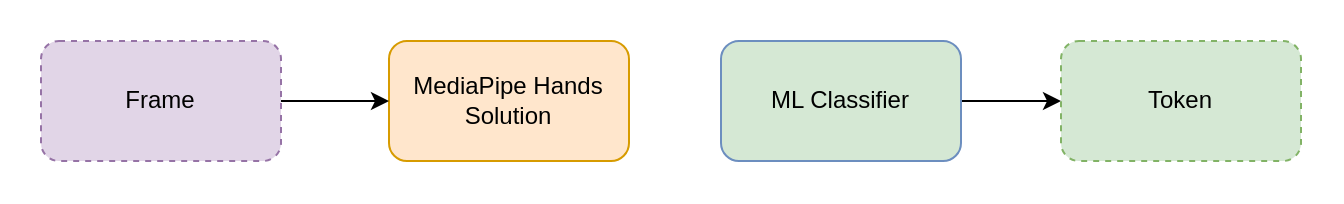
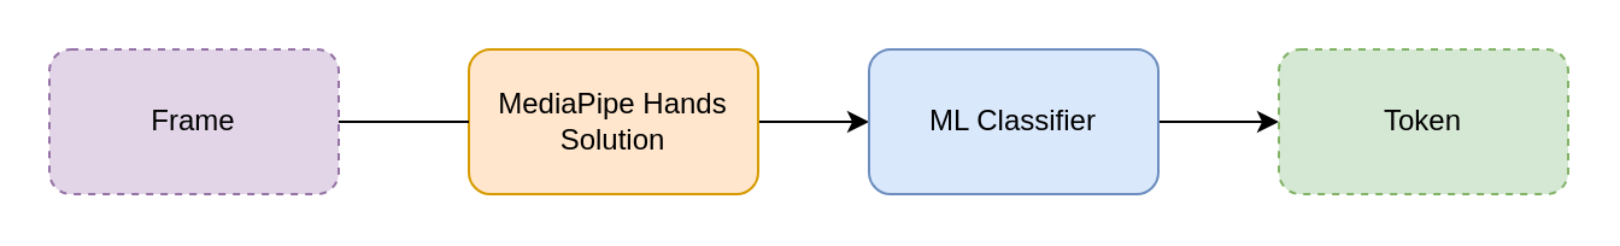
- <mxCell id="4" style="edgeStyle=orthogonalEdgeStyle;rounded=0;orthogonalLoop=1;jettySize=auto;html=1;entryX=0;entryY=0.5;entryDx=0;entryDy=0;" parent="1" source="5" target="3" edge="1"><mxGeometry relative="1" as="geometry" /></mxCell>
+ <mxCell id="4" style="edgeStyle=orthogonalEdgeStyle;rounded=0;orthogonalLoop=1;jettySize=auto;html=1;entryX=0;entryY=0.5;entryDx=0;entryDy=0;endArrow=none;" parent="1" source="5" target="3" edge="1"><mxGeometry relative="1" as="geometry" /></mxCell>
+ <mxCell id="2" style="edgeStyle=orthogonalEdgeStyle;rounded=0;orthogonalLoop=1;jettySize=auto;html=1;entryX=0;entryY=0.5;entryDx=0;entryDy=0;" parent="1" source="3" target="7" edge="1"><mxGeometry relative="1" as="geometry" /></mxCell>
- <mxCell id="7" value="ML Classifier" style="rounded=1;whiteSpace=wrap;html=1;fillColor=#d5e8d4;strokeColor=#6c8ebf;" parent="1" vertex="1"><mxGeometry x="360" y="20" width="120" height="60" as="geometry" /></mxCell>
+ <mxCell id="7" value="ML Classifier" style="rounded=1;whiteSpace=wrap;html=1;fillColor=#dae8fc;strokeColor=#6c8ebf;" parent="1" vertex="1"><mxGeometry x="360" y="20" width="120" height="60" as="geometry" /></mxCell>
